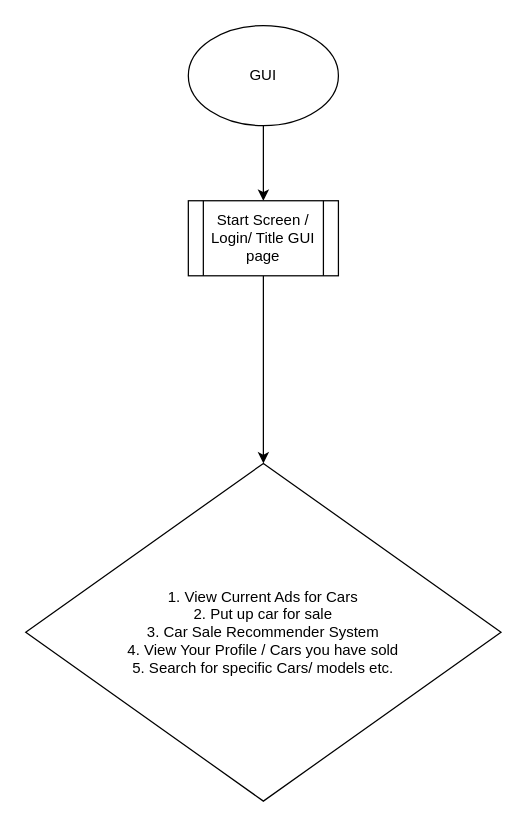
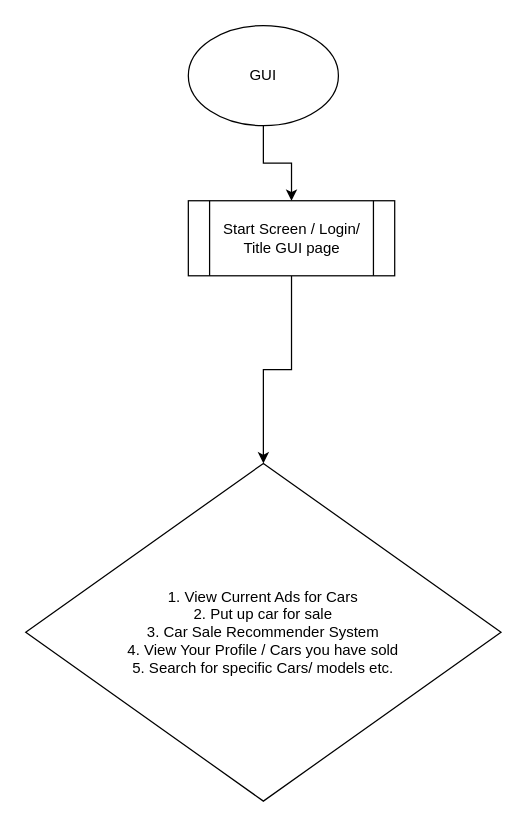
- <mxCell id="5" value="Start Screen / Login/ Title GUI page" style="shape=process;whiteSpace=wrap;html=1;backgroundOutline=1;fillColor=#FFFFFF;" parent="1" vertex="1"><mxGeometry x="150" y="160" width="120" height="60" as="geometry" /></mxCell>
+ <mxCell id="5" value="Start Screen / Login/ Title GUI page" style="shape=process;whiteSpace=wrap;html=1;backgroundOutline=1;fillColor=#FFFFFF;" parent="1" vertex="1"><mxGeometry x="150" y="160" width="165" height="60" as="geometry" /></mxCell>
